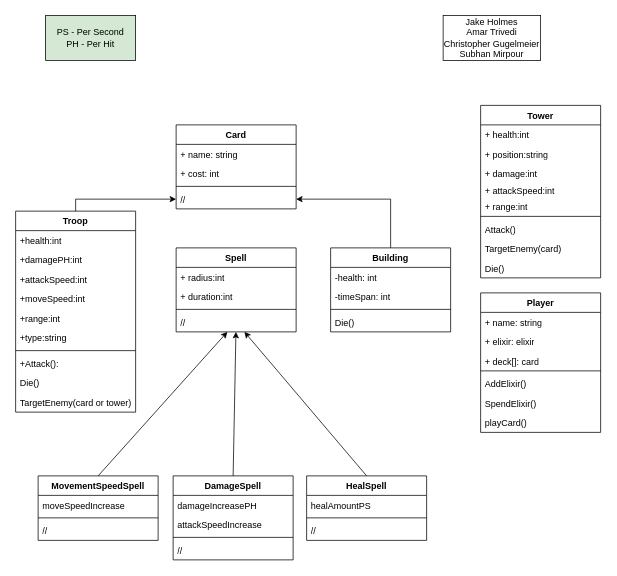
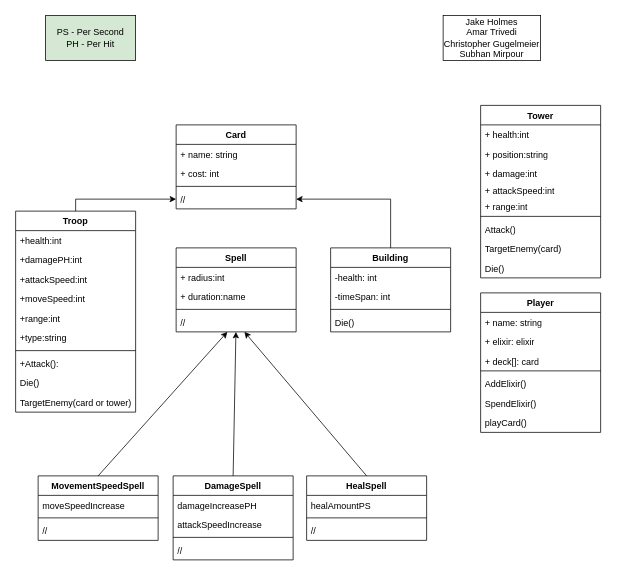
- <mxCell id="19" value="+ duration:int" style="text;strokeColor=none;fillColor=none;align=left;verticalAlign=top;spacingLeft=4;spacingRight=4;overflow=hidden;rotatable=0;points=[[0,0.5],[1,0.5]];portConstraint=eastwest;whiteSpace=wrap;html=1;" parent="17" vertex="1"><mxGeometry y="52" width="160" height="26" as="geometry" /></mxCell>
+ <mxCell id="19" value="+ duration:name" style="text;strokeColor=none;fillColor=none;align=left;verticalAlign=top;spacingLeft=4;spacingRight=4;overflow=hidden;rotatable=0;points=[[0,0.5],[1,0.5]];portConstraint=eastwest;whiteSpace=wrap;html=1;" parent="17" vertex="1"><mxGeometry y="52" width="160" height="26" as="geometry" /></mxCell>
